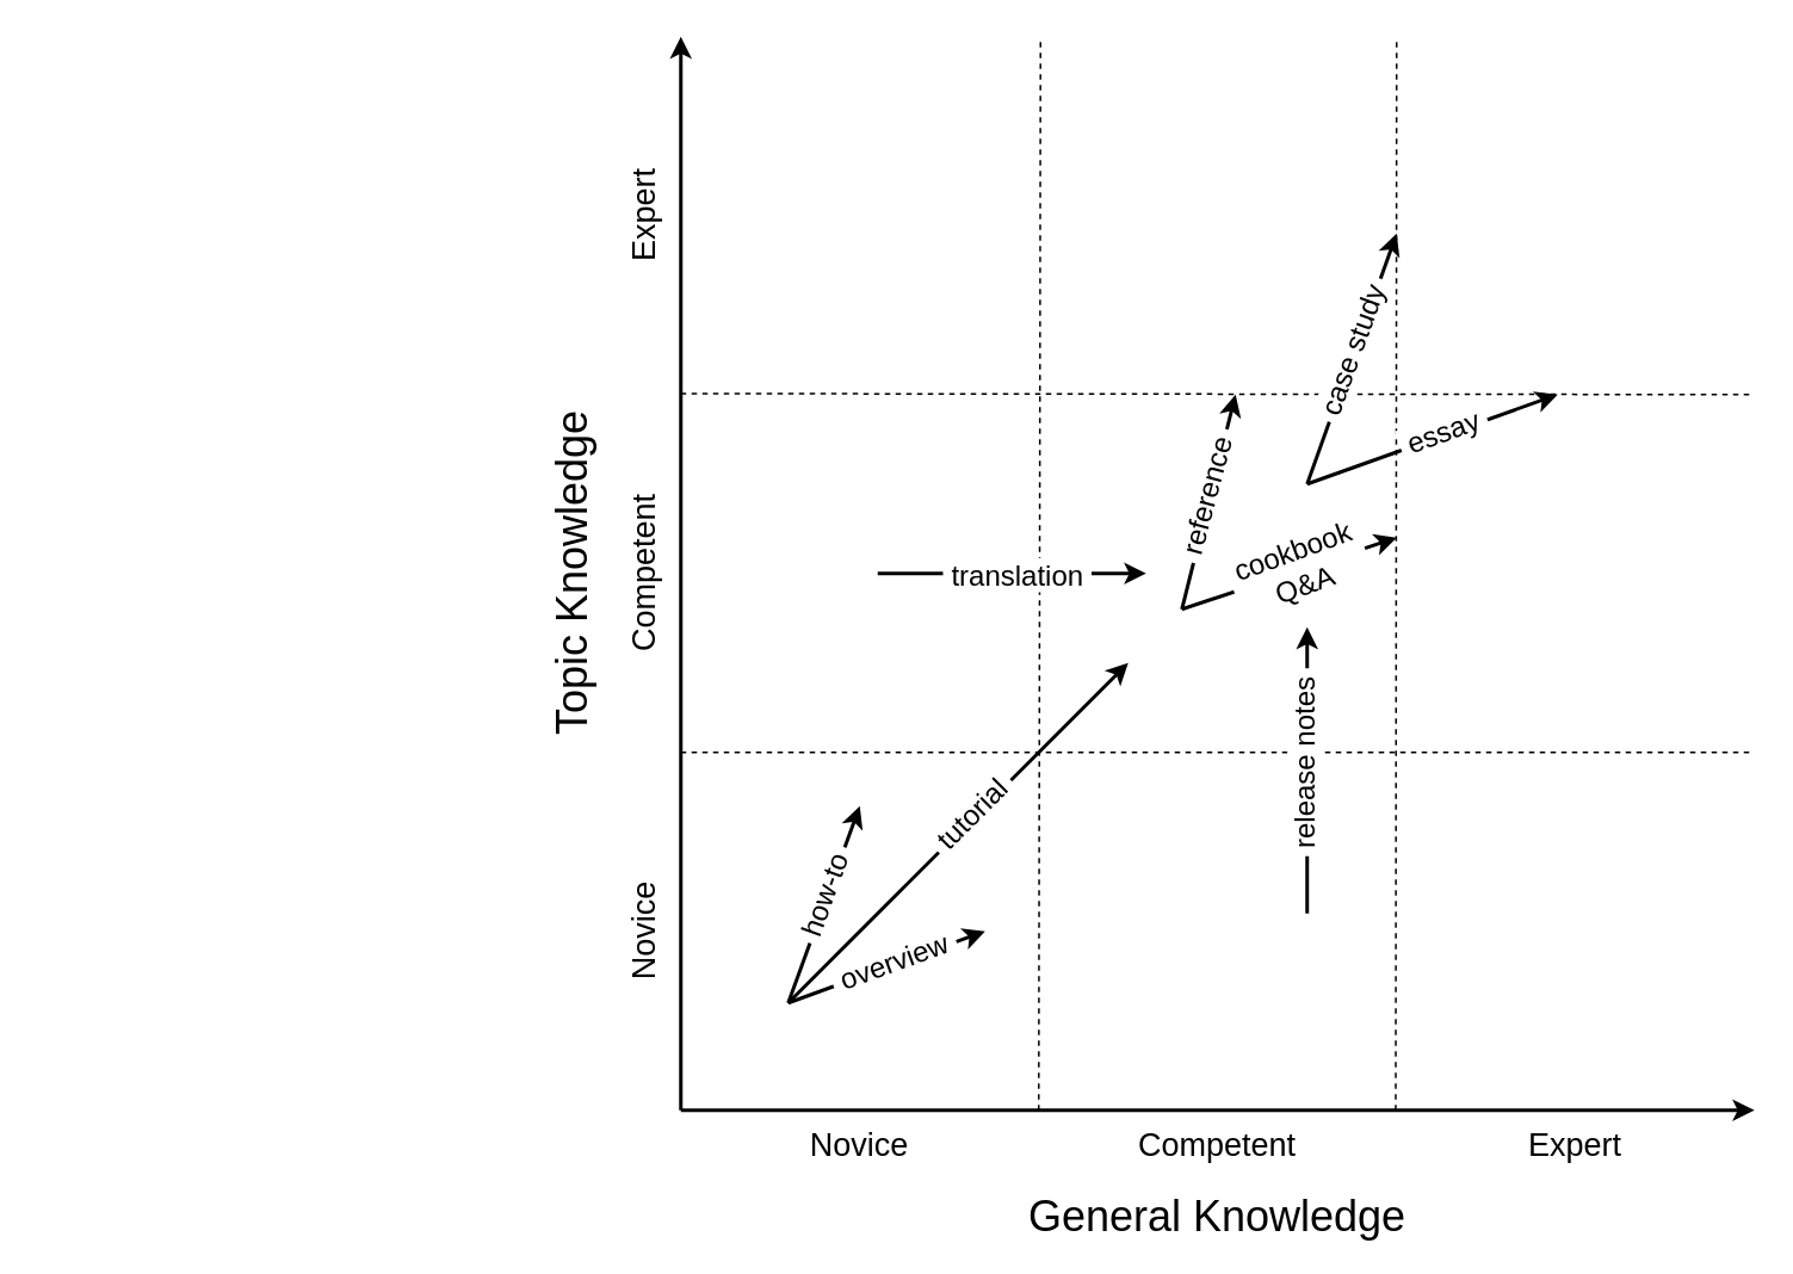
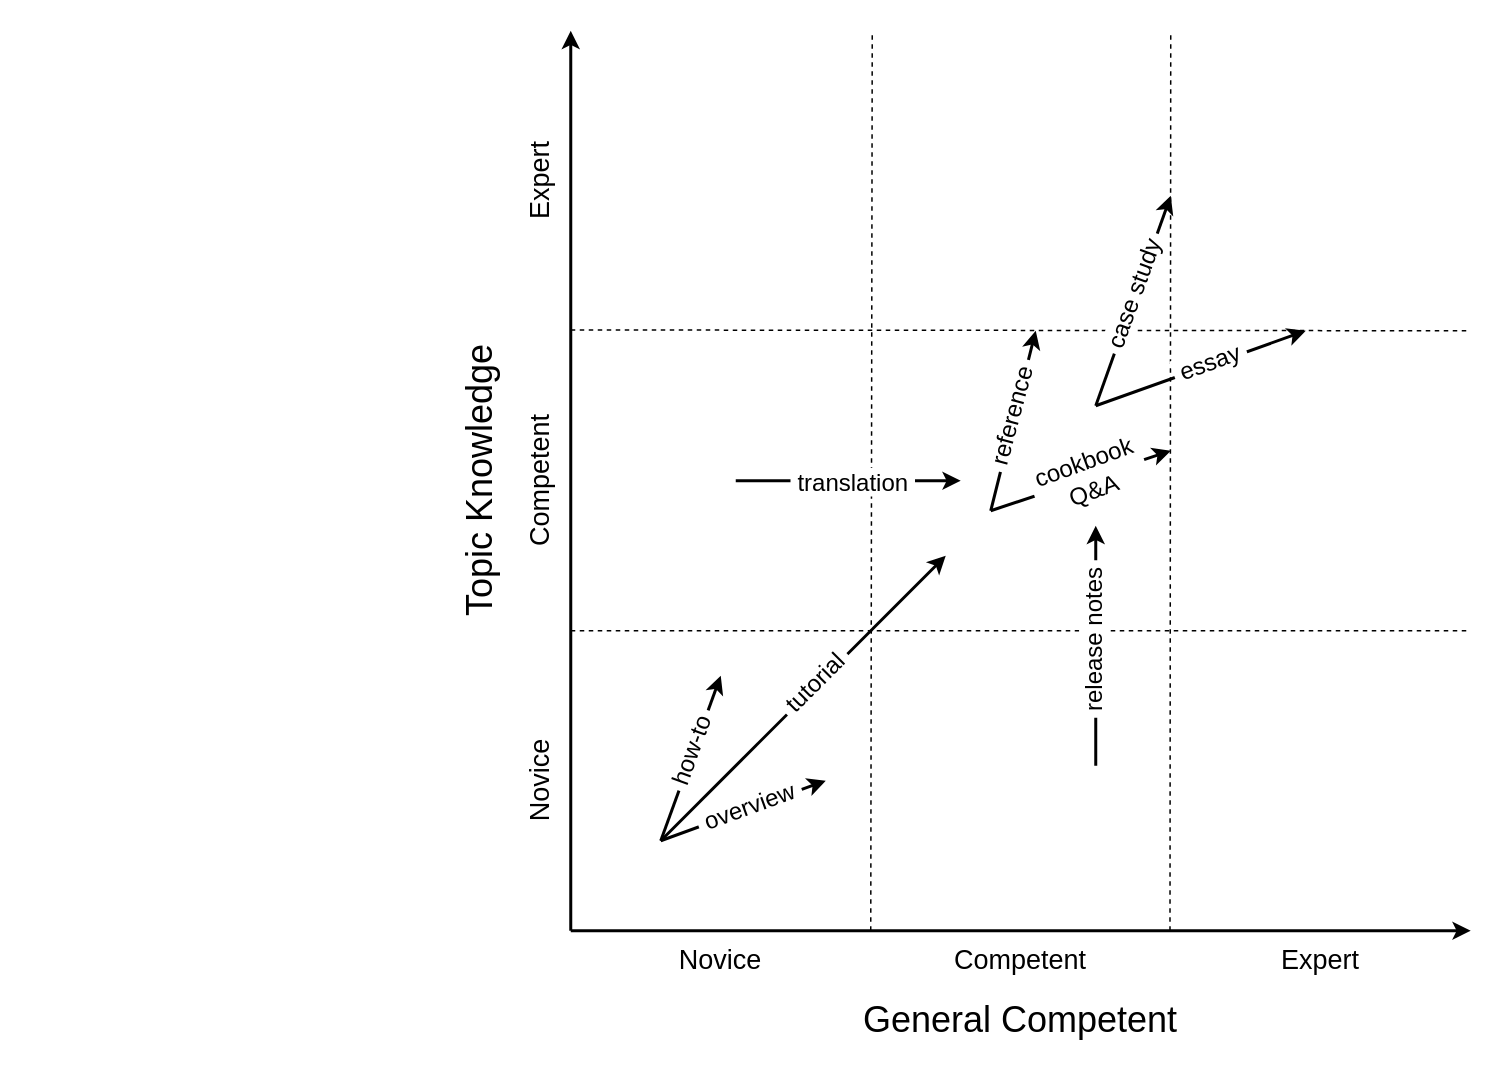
- <mxCell id="14" value="&lt;font style=&quot;font-size: 24px&quot;&gt;General Knowledge&lt;/font&gt;" style="text;html=1;strokeColor=none;fillColor=none;align=center;verticalAlign=middle;whiteSpace=wrap;rounded=0;" parent="1" vertex="1"><mxGeometry x="380" y="670" width="600" height="20" as="geometry" /></mxCell>
+ <mxCell id="14" value="&lt;font style=&quot;font-size: 24px&quot;&gt;General Competent&lt;/font&gt;" style="text;html=1;strokeColor=none;fillColor=none;align=center;verticalAlign=middle;whiteSpace=wrap;rounded=0;" parent="1" vertex="1"><mxGeometry x="380" y="670" width="600" height="20" as="geometry" /></mxCell>
